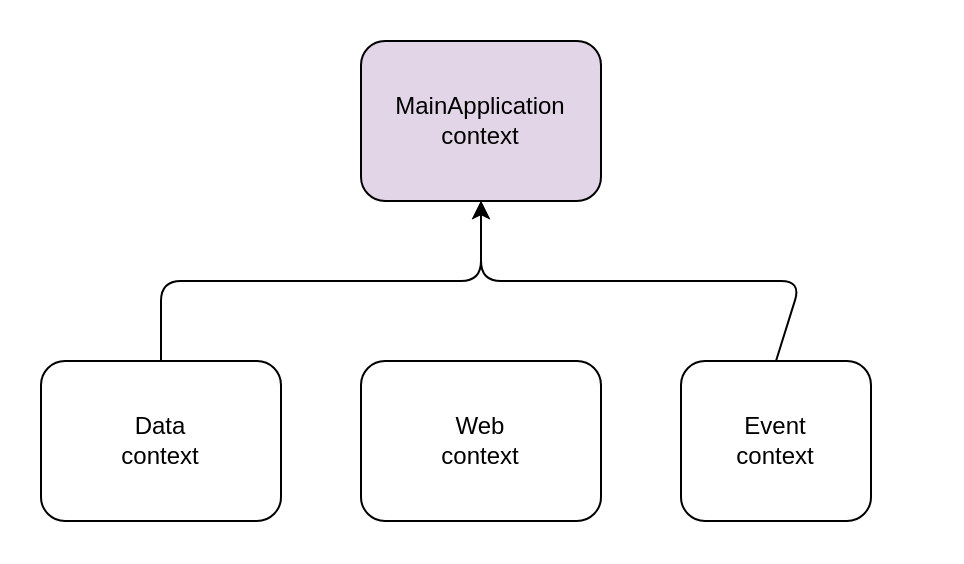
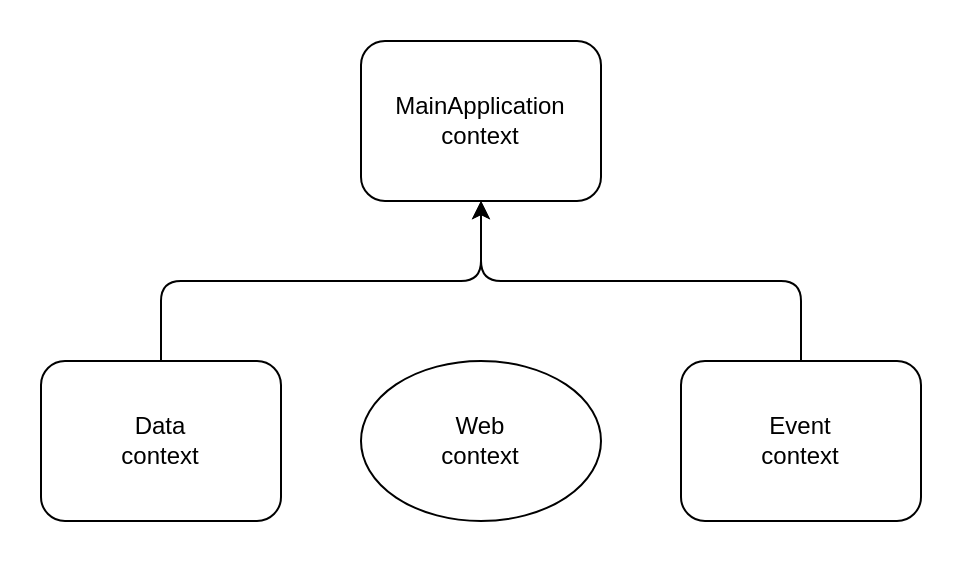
- <mxCell id="2" value="MainApplication context" style="rounded=1;whiteSpace=wrap;html=1;fillColor=#e1d5e7;" parent="1" vertex="1"><mxGeometry x="180" y="20" width="120" height="80" as="geometry" /></mxCell>
+ <mxCell id="2" value="MainApplication context" style="rounded=1;whiteSpace=wrap;html=1;" parent="1" vertex="1"><mxGeometry x="180" y="20" width="120" height="80" as="geometry" /></mxCell>
- <mxCell id="4" value="Web&lt;br&gt;context" style="rounded=1;whiteSpace=wrap;html=1;" parent="1" vertex="1"><mxGeometry x="180" y="180" width="120" height="80" as="geometry" /></mxCell>
+ <mxCell id="4" value="Web&lt;br&gt;context" style="ellipse;whiteSpace=wrap;html=1;" parent="1" vertex="1"><mxGeometry x="180" y="180" width="120" height="80" as="geometry" /></mxCell>
- <mxCell id="6" value="Event&lt;br&gt;context" style="rounded=1;whiteSpace=wrap;html=1;" vertex="1" parent="1"><mxGeometry x="340" y="180" width="95" height="80" as="geometry" /></mxCell>
+ <mxCell id="6" value="Event&lt;br&gt;context" style="rounded=1;whiteSpace=wrap;html=1;" vertex="1" parent="1"><mxGeometry x="340" y="180" width="120" height="80" as="geometry" /></mxCell>
